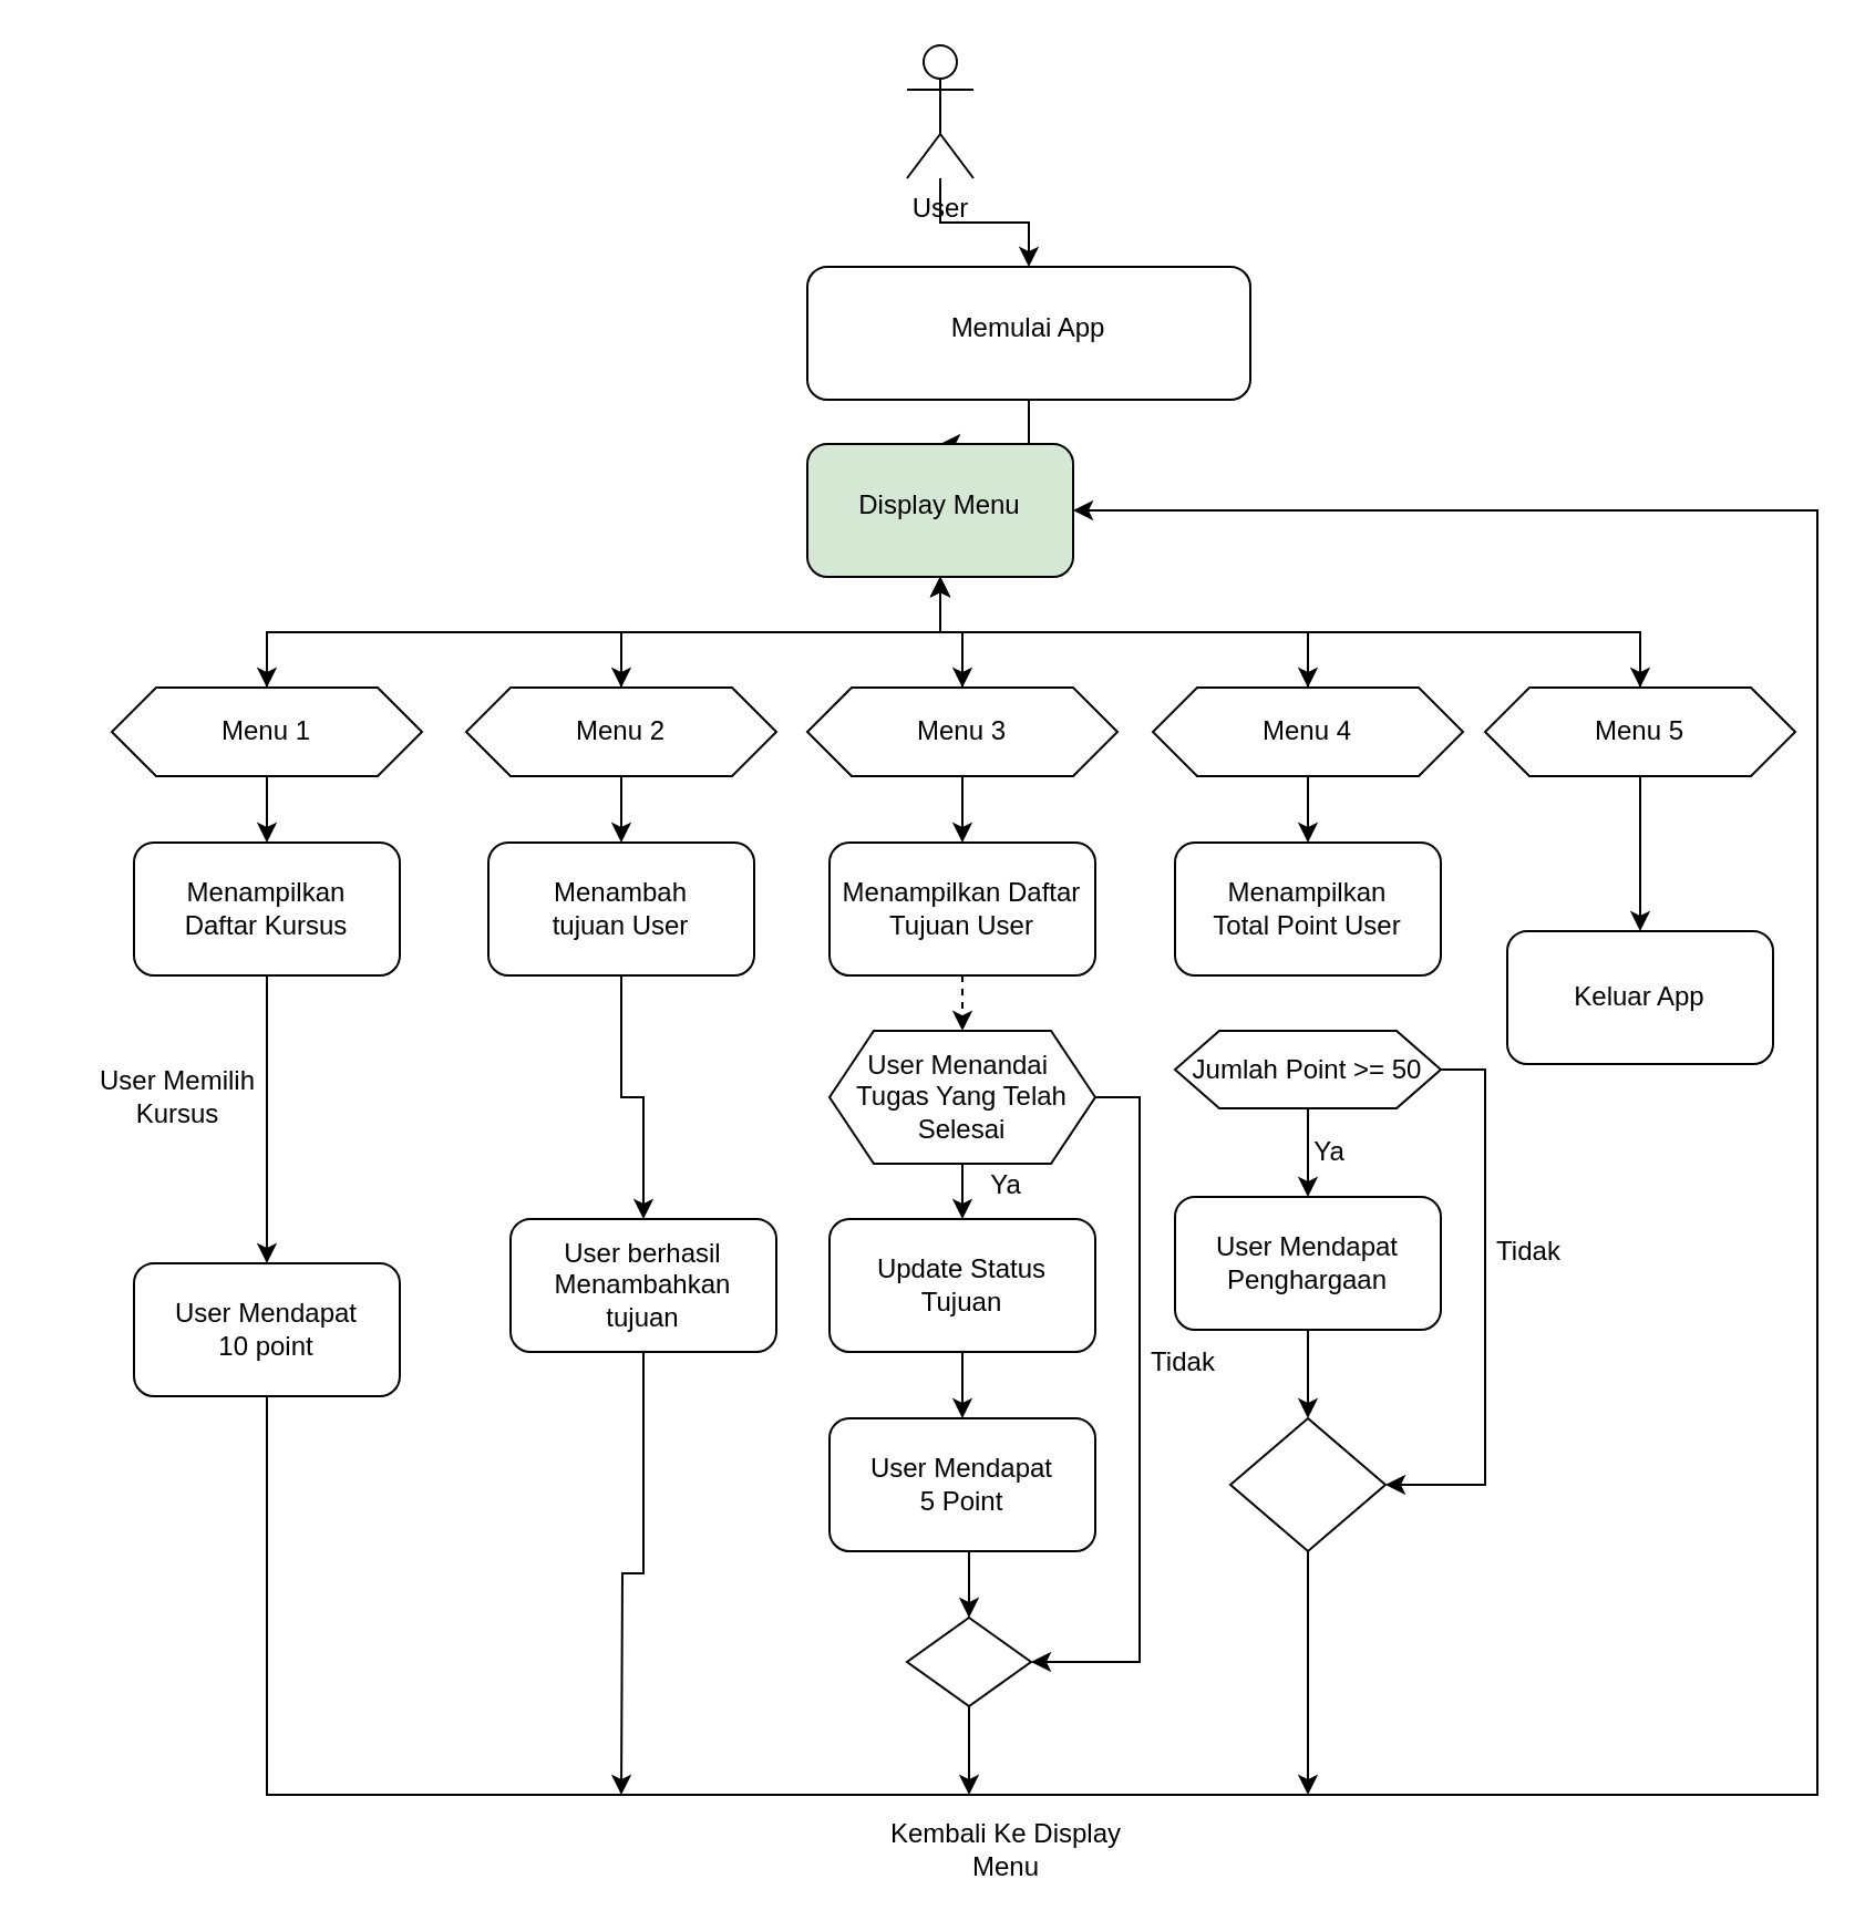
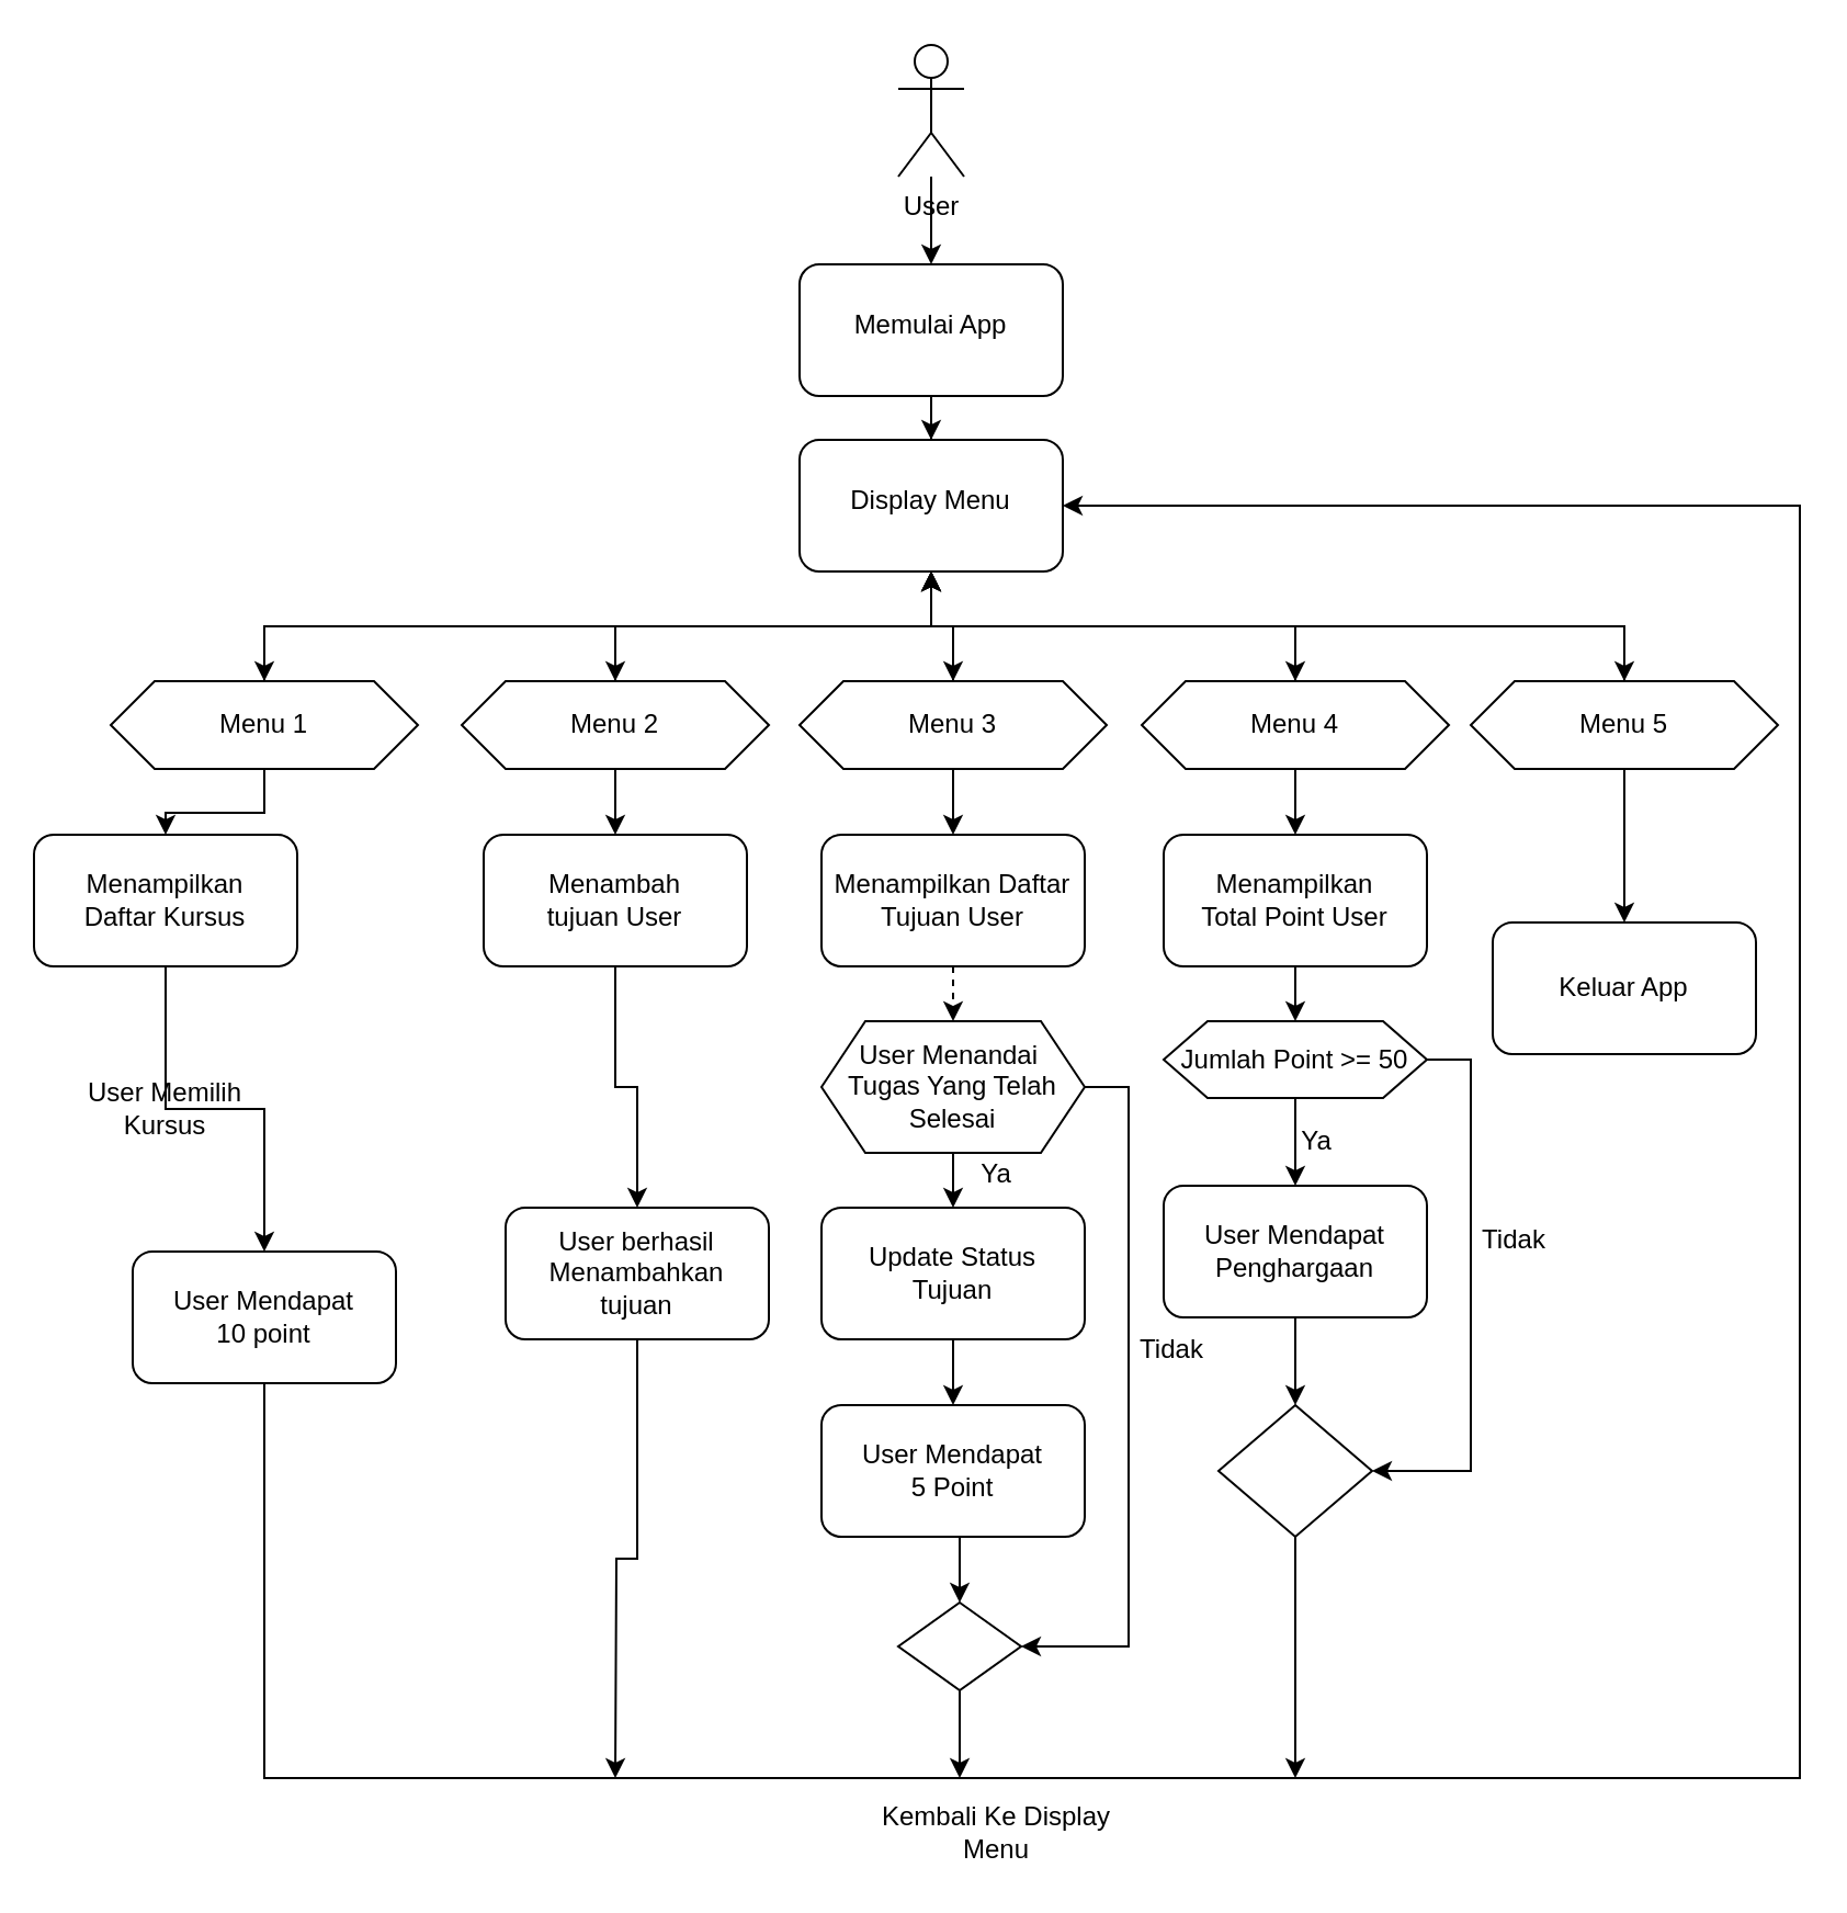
- <mxCell id="5" value="&lt;div&gt;&lt;br&gt;&lt;/div&gt;&lt;div&gt;Memulai App&lt;/div&gt;" style="rounded=1;whiteSpace=wrap;html=1;verticalAlign=top;" vertex="1" parent="1"><mxGeometry x="364" y="120" width="200" height="60" as="geometry" /></mxCell>
+ <mxCell id="5" value="&lt;div&gt;&lt;br&gt;&lt;/div&gt;&lt;div&gt;Memulai App&lt;/div&gt;" style="rounded=1;whiteSpace=wrap;html=1;verticalAlign=top;" vertex="1" parent="1"><mxGeometry x="364" y="120" width="120" height="60" as="geometry" /></mxCell>
- <mxCell id="11" value="&lt;div&gt;&lt;br&gt;&lt;/div&gt;&lt;div&gt;Display Menu&lt;/div&gt;" style="whiteSpace=wrap;html=1;verticalAlign=top;rounded=1;fillColor=#d5e8d4;" vertex="1" parent="1"><mxGeometry x="364" y="200" width="120" height="60" as="geometry" /></mxCell>
+ <mxCell id="11" value="&lt;div&gt;&lt;br&gt;&lt;/div&gt;&lt;div&gt;Display Menu&lt;/div&gt;" style="whiteSpace=wrap;html=1;verticalAlign=top;rounded=1;" vertex="1" parent="1"><mxGeometry x="364" y="200" width="120" height="60" as="geometry" /></mxCell>
- <mxCell id="29" value="Menampilkan&lt;div&gt;Daftar Kursus&lt;/div&gt;" style="rounded=1;whiteSpace=wrap;html=1;" vertex="1" parent="1"><mxGeometry x="60" y="380" width="120" height="60" as="geometry" /></mxCell>
+ <mxCell id="29" value="Menampilkan&lt;div&gt;Daftar Kursus&lt;/div&gt;" style="rounded=1;whiteSpace=wrap;html=1;" vertex="1" parent="1"><mxGeometry x="15" y="380" width="120" height="60" as="geometry" /></mxCell>
+ <mxCell id="51" value="" style="edgeStyle=orthogonalEdgeStyle;rounded=0;orthogonalLoop=1;jettySize=auto;html=1;" edge="1" parent="1" source="52" target="55"><mxGeometry relative="1" as="geometry" /></mxCell>
- <mxCell id="32" value="User Memilih Kursus" style="text;html=1;align=center;verticalAlign=middle;whiteSpace=wrap;rounded=0;" vertex="1" parent="1"><mxGeometry x="25" y="480" width="110" height="30" as="geometry" /></mxCell>
+ <mxCell id="32" value="User Memilih Kursus" style="text;html=1;align=center;verticalAlign=middle;whiteSpace=wrap;rounded=0;" vertex="1" parent="1"><mxGeometry x="20" y="490" width="110" height="30" as="geometry" /></mxCell>
